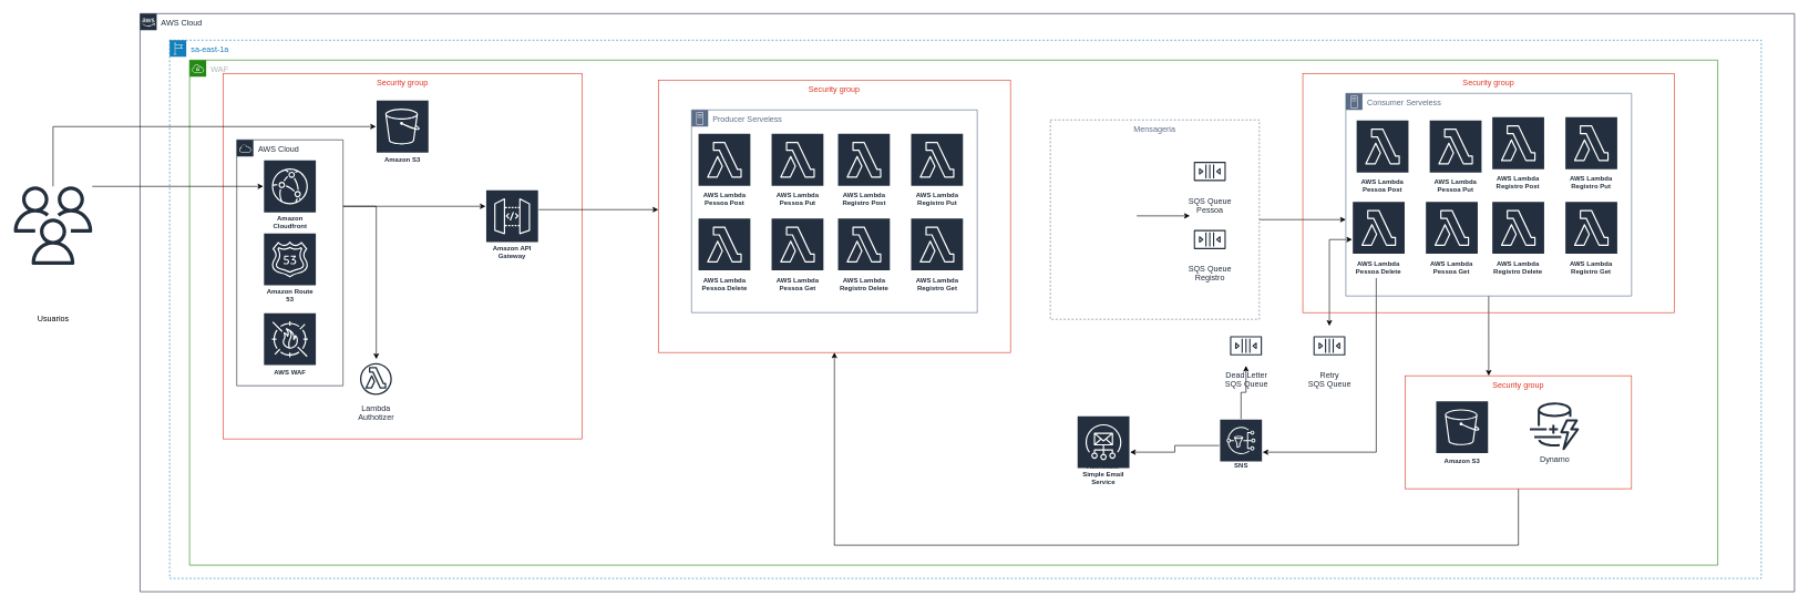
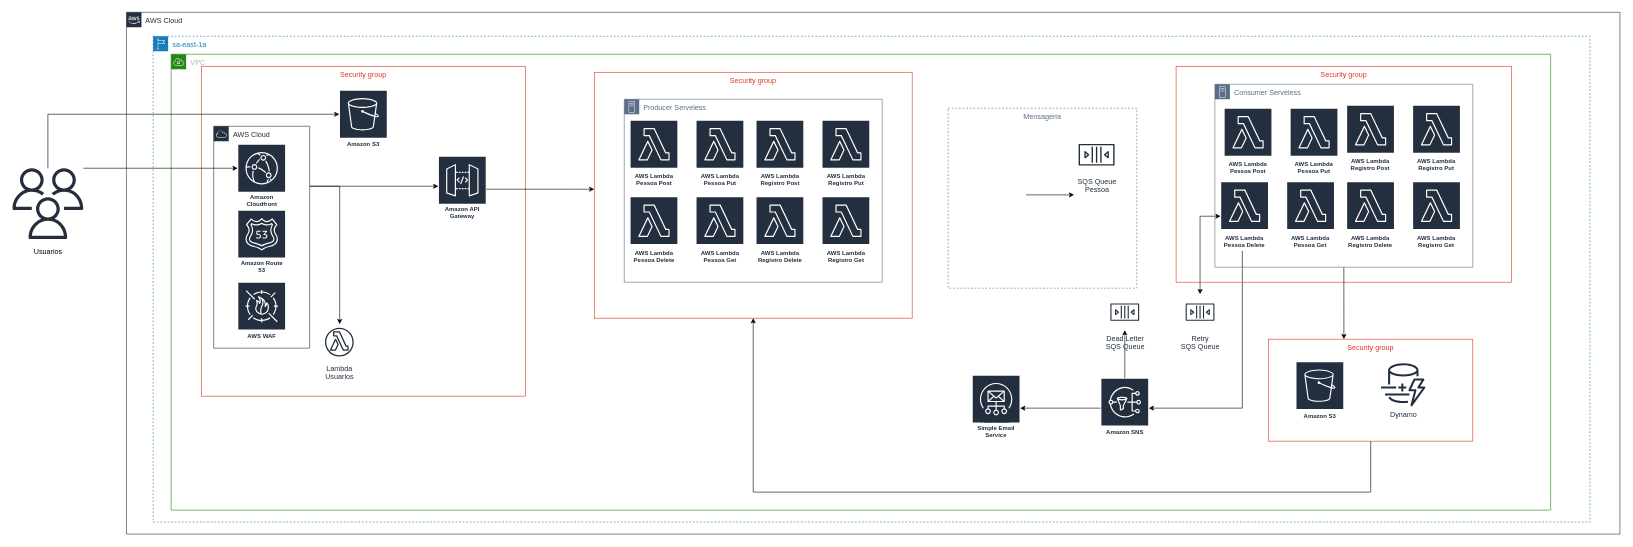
- <mxCell id="4" value="WAF" style="points=[[0,0],[0.25,0],[0.5,0],[0.75,0],[1,0],[1,0.25],[1,0.5],[1,0.75],[1,1],[0.75,1],[0.5,1],[0.25,1],[0,1],[0,0.75],[0,0.5],[0,0.25]];outlineConnect=0;gradientColor=none;html=1;whiteSpace=wrap;fontSize=12;fontStyle=0;container=0;pointerEvents=0;collapsible=0;recursiveResize=0;shape=mxgraph.aws4.group;grIcon=mxgraph.aws4.group_vpc;strokeColor=#248814;fillColor=none;verticalAlign=top;align=left;spacingLeft=30;fontColor=#AAB7B8;dashed=0;" parent="3" vertex="1"><mxGeometry x="30" y="30" width="2300" height="760" as="geometry" /></mxCell>
+ <mxCell id="4" value="VPC" style="points=[[0,0],[0.25,0],[0.5,0],[0.75,0],[1,0],[1,0.25],[1,0.5],[1,0.75],[1,1],[0.75,1],[0.5,1],[0.25,1],[0,1],[0,0.75],[0,0.5],[0,0.25]];outlineConnect=0;gradientColor=none;html=1;whiteSpace=wrap;fontSize=12;fontStyle=0;container=0;pointerEvents=0;collapsible=0;recursiveResize=0;shape=mxgraph.aws4.group;grIcon=mxgraph.aws4.group_vpc;strokeColor=#248814;fillColor=none;verticalAlign=top;align=left;spacingLeft=30;fontColor=#AAB7B8;dashed=0;" parent="3" vertex="1"><mxGeometry x="30" y="30" width="2300" height="760" as="geometry" /></mxCell>
- <mxCell id="43" value="SQS Queue&lt;br&gt;Pessoa" style="sketch=0;outlineConnect=0;fontColor=#232F3E;gradientColor=none;strokeColor=#232F3E;fillColor=#ffffff;dashed=0;verticalLabelPosition=bottom;verticalAlign=top;align=center;html=1;fontSize=12;fontStyle=0;aspect=fixed;shape=mxgraph.aws4.resourceIcon;resIcon=mxgraph.aws4.queue;" parent="39" vertex="1"><mxGeometry x="210" y="47.5" width="60" height="60" as="geometry" /></mxCell>
+ <mxCell id="43" value="SQS Queue&lt;br&gt;Pessoa" style="sketch=0;outlineConnect=0;fontColor=#232F3E;gradientColor=none;strokeColor=#232F3E;fillColor=#ffffff;dashed=0;verticalLabelPosition=bottom;verticalAlign=top;align=center;html=1;fontSize=12;fontStyle=0;aspect=fixed;shape=mxgraph.aws4.resourceIcon;resIcon=mxgraph.aws4.queue;" parent="39" vertex="1"><mxGeometry x="210" y="47.5" width="75" height="60" as="geometry" /></mxCell>
- <mxCell id="11" style="edgeStyle=orthogonalEdgeStyle;rounded=0;orthogonalLoop=1;jettySize=auto;html=1;" parent="3" source="40" target="46" edge="1"><mxGeometry relative="1" as="geometry"><Array as="points"><mxPoint x="2016" y="280" /><mxPoint x="2016" y="280" /></Array></mxGeometry></mxCell>
- <mxCell id="29" value="Amazon API Gateway" style="sketch=0;outlineConnect=0;fontColor=#232F3E;gradientColor=none;strokeColor=#ffffff;fillColor=#232F3E;dashed=0;verticalLabelPosition=middle;verticalAlign=bottom;align=center;html=1;whiteSpace=wrap;fontSize=10;fontStyle=1;spacing=3;shape=mxgraph.aws4.productIcon;prIcon=mxgraph.aws4.api_gateway;" parent="27" vertex="1"><mxGeometry x="395" y="175" width="80" height="110" as="geometry" /></mxCell>
+ <mxCell id="29" value="Amazon API Gateway" style="sketch=0;outlineConnect=0;fontColor=#232F3E;gradientColor=none;strokeColor=#ffffff;fillColor=#232F3E;dashed=0;verticalLabelPosition=middle;verticalAlign=bottom;align=center;html=1;whiteSpace=wrap;fontSize=10;fontStyle=1;spacing=3;shape=mxgraph.aws4.productIcon;prIcon=mxgraph.aws4.api_gateway;" parent="27" vertex="1"><mxGeometry x="395" y="150" width="80" height="110" as="geometry" /></mxCell>
- <mxCell id="42" value="SQS Queue&lt;br&gt;Registro" style="sketch=0;outlineConnect=0;fontColor=#232F3E;gradientColor=none;strokeColor=#232F3E;fillColor=#ffffff;dashed=0;verticalLabelPosition=bottom;verticalAlign=top;align=center;html=1;fontSize=12;fontStyle=0;aspect=fixed;shape=mxgraph.aws4.resourceIcon;resIcon=mxgraph.aws4.queue;" parent="39" vertex="1"><mxGeometry x="210" y="150" width="60" height="60" as="geometry" /></mxCell>
- <mxCell id="62" value="Usuarios" style="text;html=1;align=center;verticalAlign=middle;resizable=0;points=[];autosize=1;strokeColor=none;fillColor=none;" parent="1" vertex="1"><mxGeometry x="49" y="470" width="60" height="20" as="geometry" /></mxCell>
+ <mxCell id="62" value="Usuarios" style="text;html=1;align=center;verticalAlign=middle;resizable=0;points=[];autosize=1;strokeColor=none;fillColor=none;" parent="1" vertex="1"><mxGeometry x="49" y="410" width="60" height="20" as="geometry" /></mxCell>
- <mxCell id="35" value="Lambda&lt;br&gt;Authotizer" style="sketch=0;outlineConnect=0;fontColor=#232F3E;gradientColor=none;strokeColor=#232F3E;fillColor=#ffffff;dashed=0;verticalLabelPosition=bottom;verticalAlign=top;align=center;html=1;fontSize=12;fontStyle=0;aspect=fixed;shape=mxgraph.aws4.resourceIcon;resIcon=mxgraph.aws4.lambda_function;" parent="27" vertex="1"><mxGeometry x="200" y="430" width="60" height="60" as="geometry" /></mxCell>
+ <mxCell id="35" value="Lambda&lt;br&gt;Usuarios" style="sketch=0;outlineConnect=0;fontColor=#232F3E;gradientColor=none;strokeColor=#232F3E;fillColor=#ffffff;dashed=0;verticalLabelPosition=bottom;verticalAlign=top;align=center;html=1;fontSize=12;fontStyle=0;aspect=fixed;shape=mxgraph.aws4.resourceIcon;resIcon=mxgraph.aws4.lambda_function;" parent="27" vertex="1"><mxGeometry x="200" y="430" width="60" height="60" as="geometry" /></mxCell>
- <mxCell id="6" value="Amazon SNS" style="sketch=0;outlineConnect=0;fontColor=#232F3E;gradientColor=none;strokeColor=#ffffff;fillColor=#232F3E;dashed=0;verticalLabelPosition=middle;verticalAlign=bottom;align=center;html=1;whiteSpace=wrap;fontSize=10;fontStyle=1;spacing=3;shape=mxgraph.aws4.productIcon;prIcon=mxgraph.aws4.sns;" parent="3" vertex="1"><mxGeometry x="1580" y="570" width="65" height="80" as="geometry" /></mxCell>
+ <mxCell id="6" value="Amazon SNS" style="sketch=0;outlineConnect=0;fontColor=#232F3E;gradientColor=none;strokeColor=#ffffff;fillColor=#232F3E;dashed=0;verticalLabelPosition=middle;verticalAlign=bottom;align=center;html=1;whiteSpace=wrap;fontSize=10;fontStyle=1;spacing=3;shape=mxgraph.aws4.productIcon;prIcon=mxgraph.aws4.sns;" parent="3" vertex="1"><mxGeometry x="1580" y="570" width="80" height="100" as="geometry" /></mxCell>
